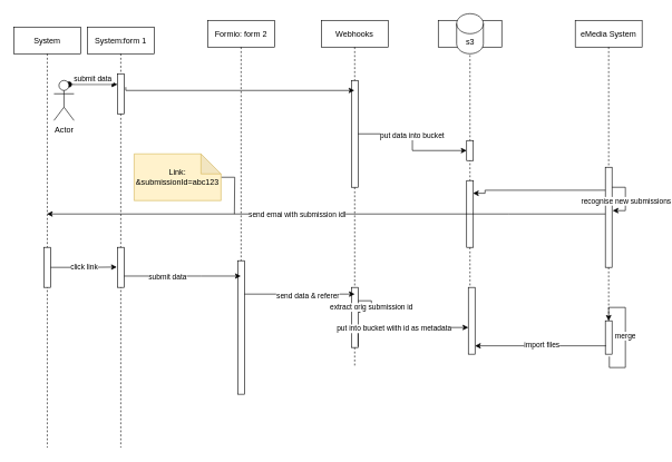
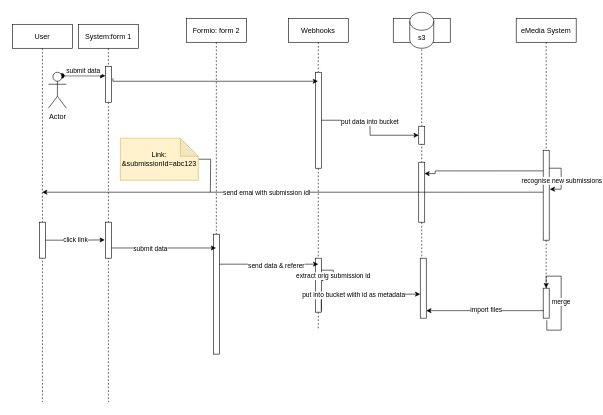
- <mxCell id="33" value="System" style="shape=umlLifeline;perimeter=lifelinePerimeter;container=1;collapsible=0;recursiveResize=0;rounded=0;shadow=0;strokeWidth=1;" vertex="1" parent="1"><mxGeometry x="20" y="40" width="100" height="630" as="geometry" /></mxCell>
+ <mxCell id="33" value="User" style="shape=umlLifeline;perimeter=lifelinePerimeter;container=1;collapsible=0;recursiveResize=0;rounded=0;shadow=0;strokeWidth=1;" vertex="1" parent="1"><mxGeometry x="20" y="40" width="100" height="630" as="geometry" /></mxCell>
